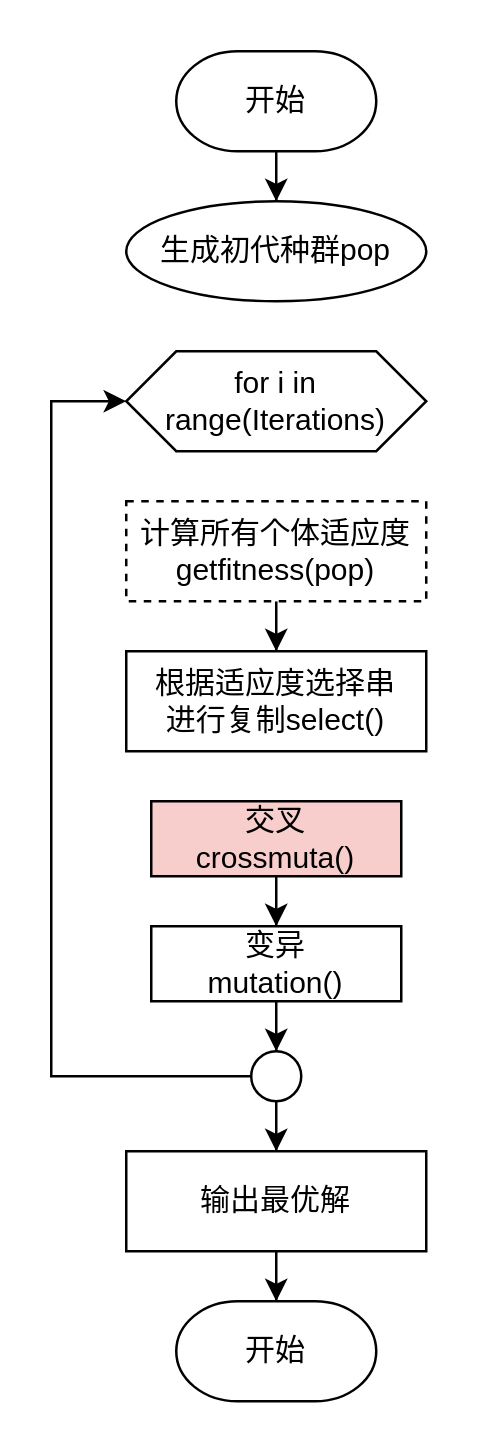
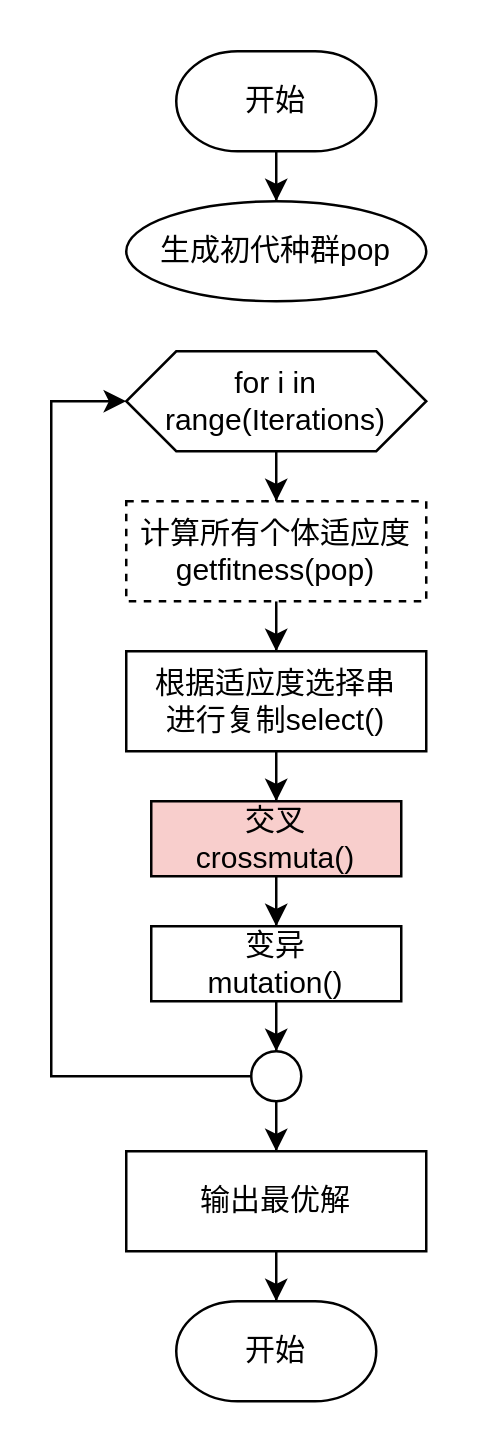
+ <mxCell id="7" style="edgeStyle=orthogonalEdgeStyle;rounded=0;orthogonalLoop=1;jettySize=auto;html=1;" edge="1" parent="1" source="8" target="6"><mxGeometry relative="1" as="geometry" /></mxCell>
+ <mxCell id="12" style="edgeStyle=orthogonalEdgeStyle;rounded=0;orthogonalLoop=1;jettySize=auto;html=1;" edge="1" parent="1" source="13" target="15"><mxGeometry relative="1" as="geometry" /></mxCell>
